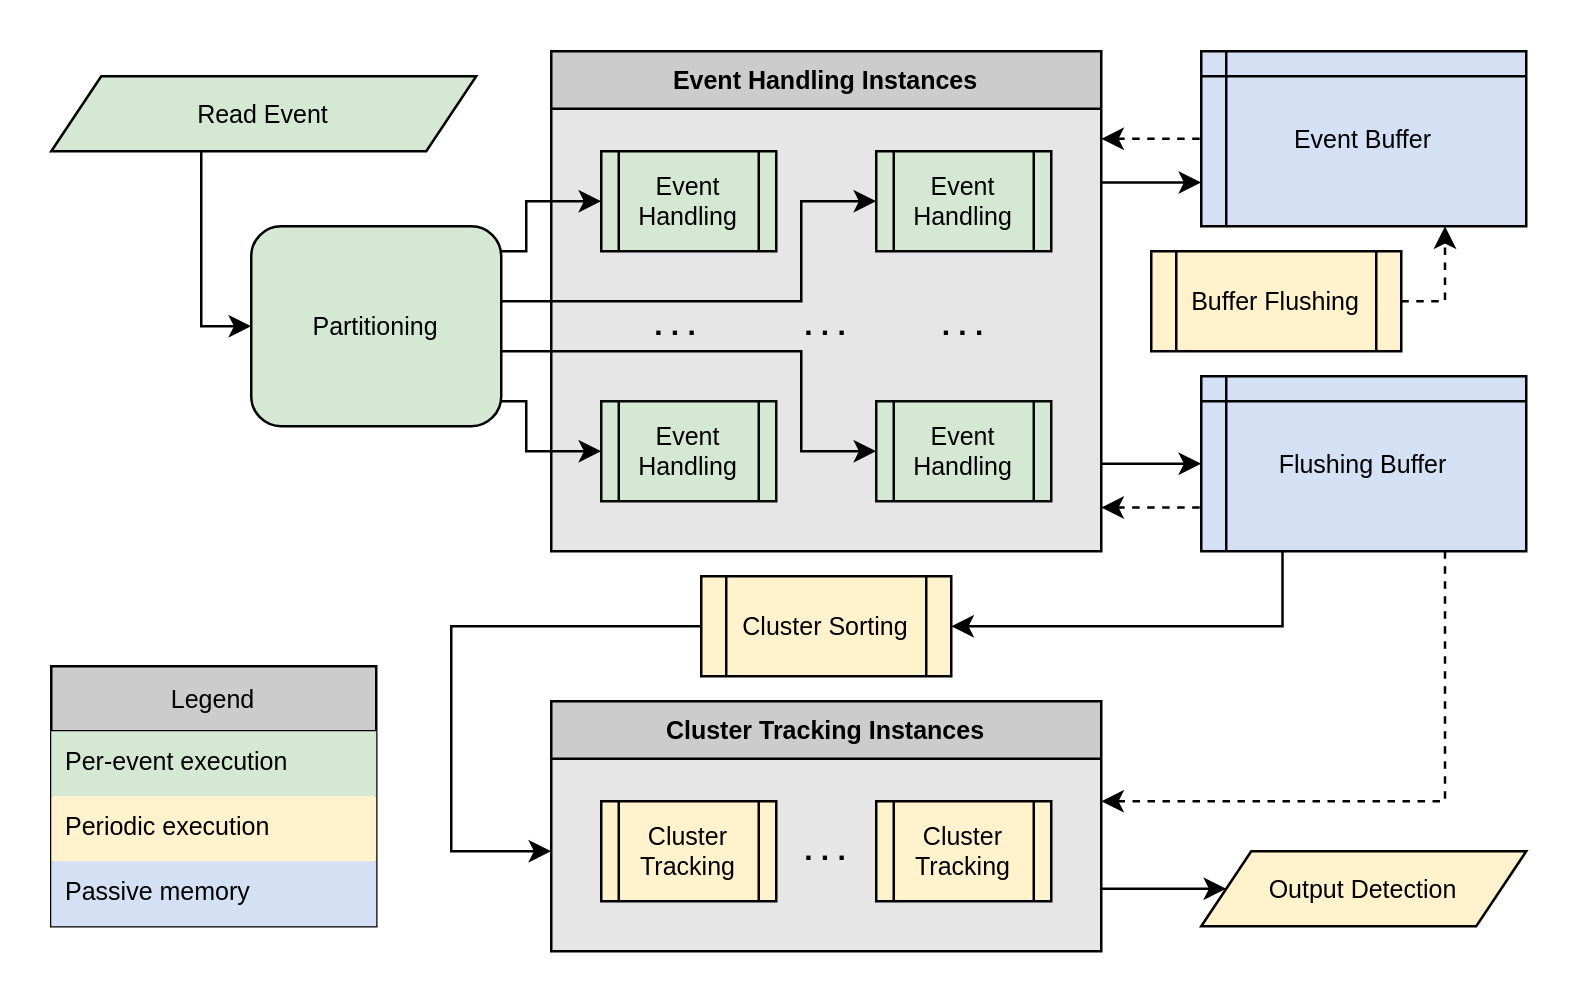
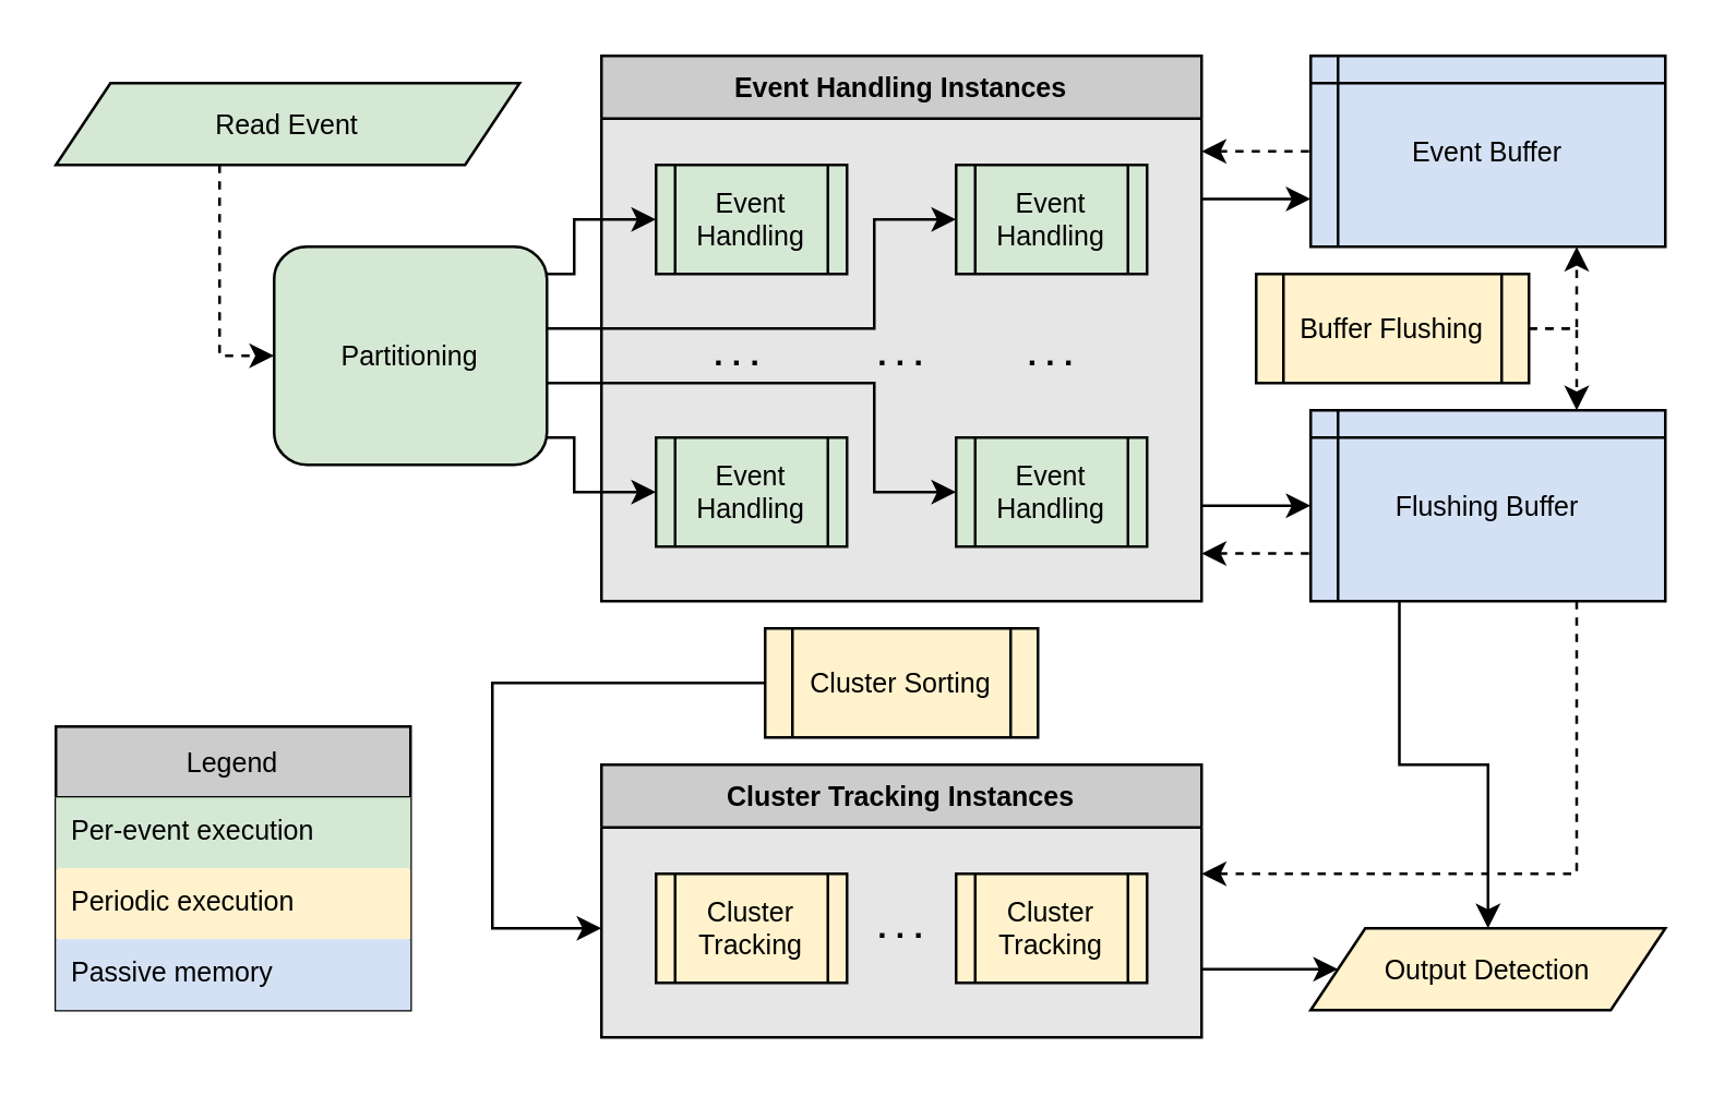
- <mxCell id="19" style="edgeStyle=orthogonalEdgeStyle;rounded=0;orthogonalLoop=1;jettySize=auto;html=1;entryX=0;entryY=0.5;entryDx=0;entryDy=0;" parent="1" source="20" target="14" edge="1"><mxGeometry relative="1" as="geometry"><mxPoint x="70" y="130" as="targetPoint" /><Array as="points"><mxPoint x="80" y="130" /></Array></mxGeometry></mxCell>
+ <mxCell id="19" style="edgeStyle=orthogonalEdgeStyle;rounded=0;orthogonalLoop=1;jettySize=auto;html=1;entryX=0;entryY=0.5;entryDx=0;entryDy=0;dashed=1;" parent="1" source="20" target="14" edge="1"><mxGeometry relative="1" as="geometry"><mxPoint x="70" y="130" as="targetPoint" /><Array as="points"><mxPoint x="80" y="130" /></Array></mxGeometry></mxCell>
+ <mxCell id="31" style="edgeStyle=orthogonalEdgeStyle;rounded=0;orthogonalLoop=1;jettySize=auto;html=1;entryX=0.75;entryY=0;entryDx=0;entryDy=0;exitX=1;exitY=0.5;exitDx=0;exitDy=0;dashed=1;" parent="1" source="32" target="29" edge="1"><mxGeometry relative="1" as="geometry" /></mxCell>
- <mxCell id="27" style="edgeStyle=orthogonalEdgeStyle;rounded=0;orthogonalLoop=1;jettySize=auto;html=1;entryX=1;entryY=0.5;entryDx=0;entryDy=0;startArrow=none;startFill=0;exitX=0.25;exitY=1;exitDx=0;exitDy=0;" parent="1" source="29" target="34" edge="1"><mxGeometry relative="1" as="geometry" /></mxCell>
+ <mxCell id="27" style="edgeStyle=orthogonalEdgeStyle;rounded=0;orthogonalLoop=1;jettySize=auto;html=1;startArrow=none;startFill=0;exitX=0.25;exitY=1;exitDx=0;exitDy=0;" parent="1" source="29" target="35" edge="1"><mxGeometry relative="1" as="geometry" /></mxCell>
